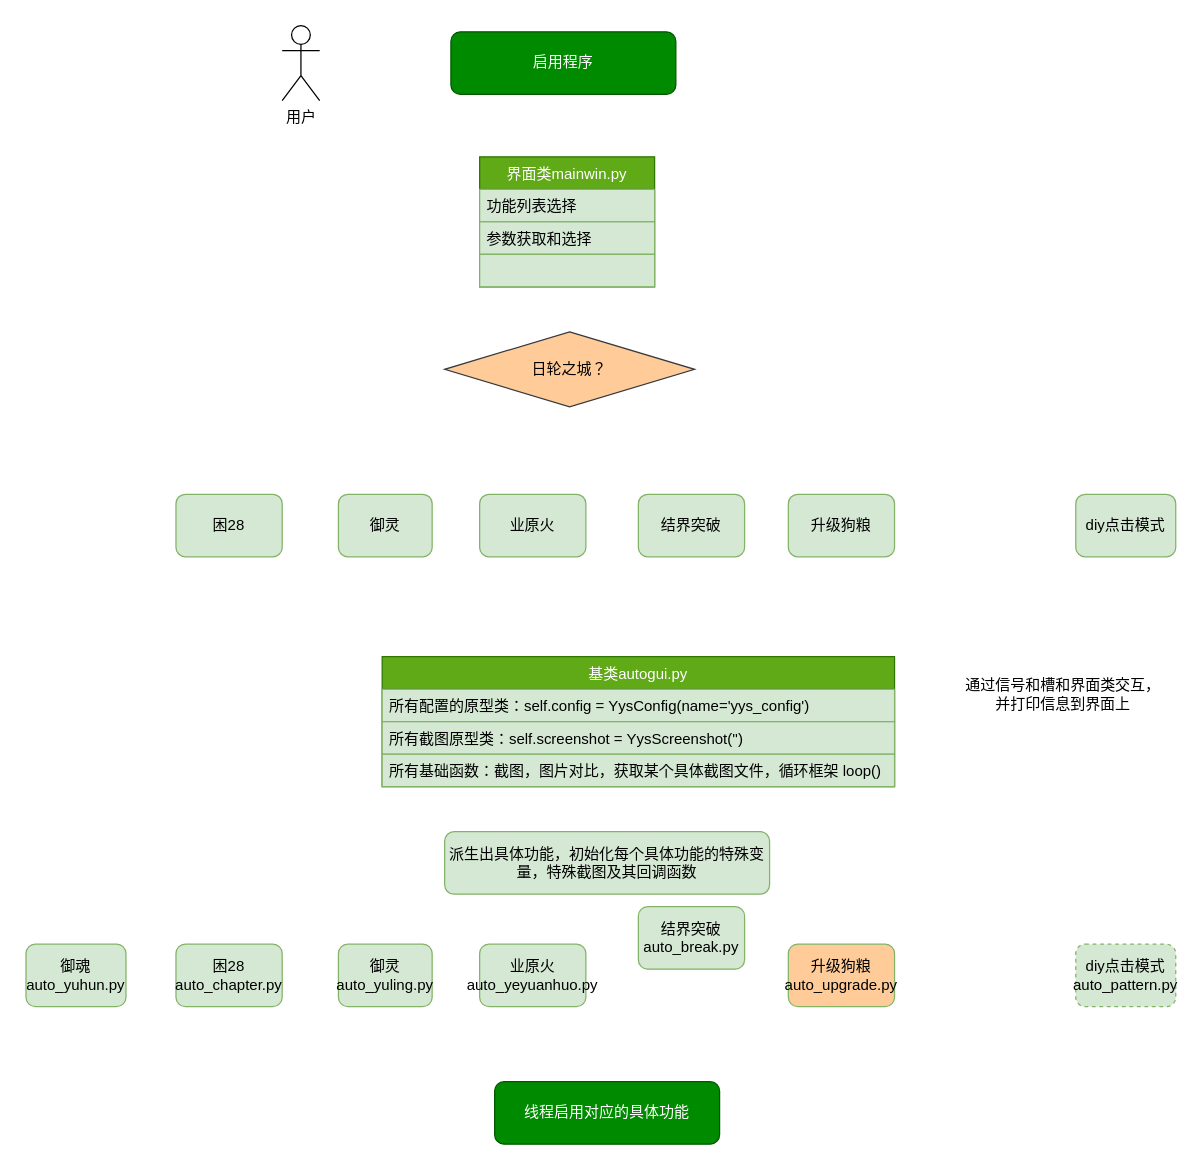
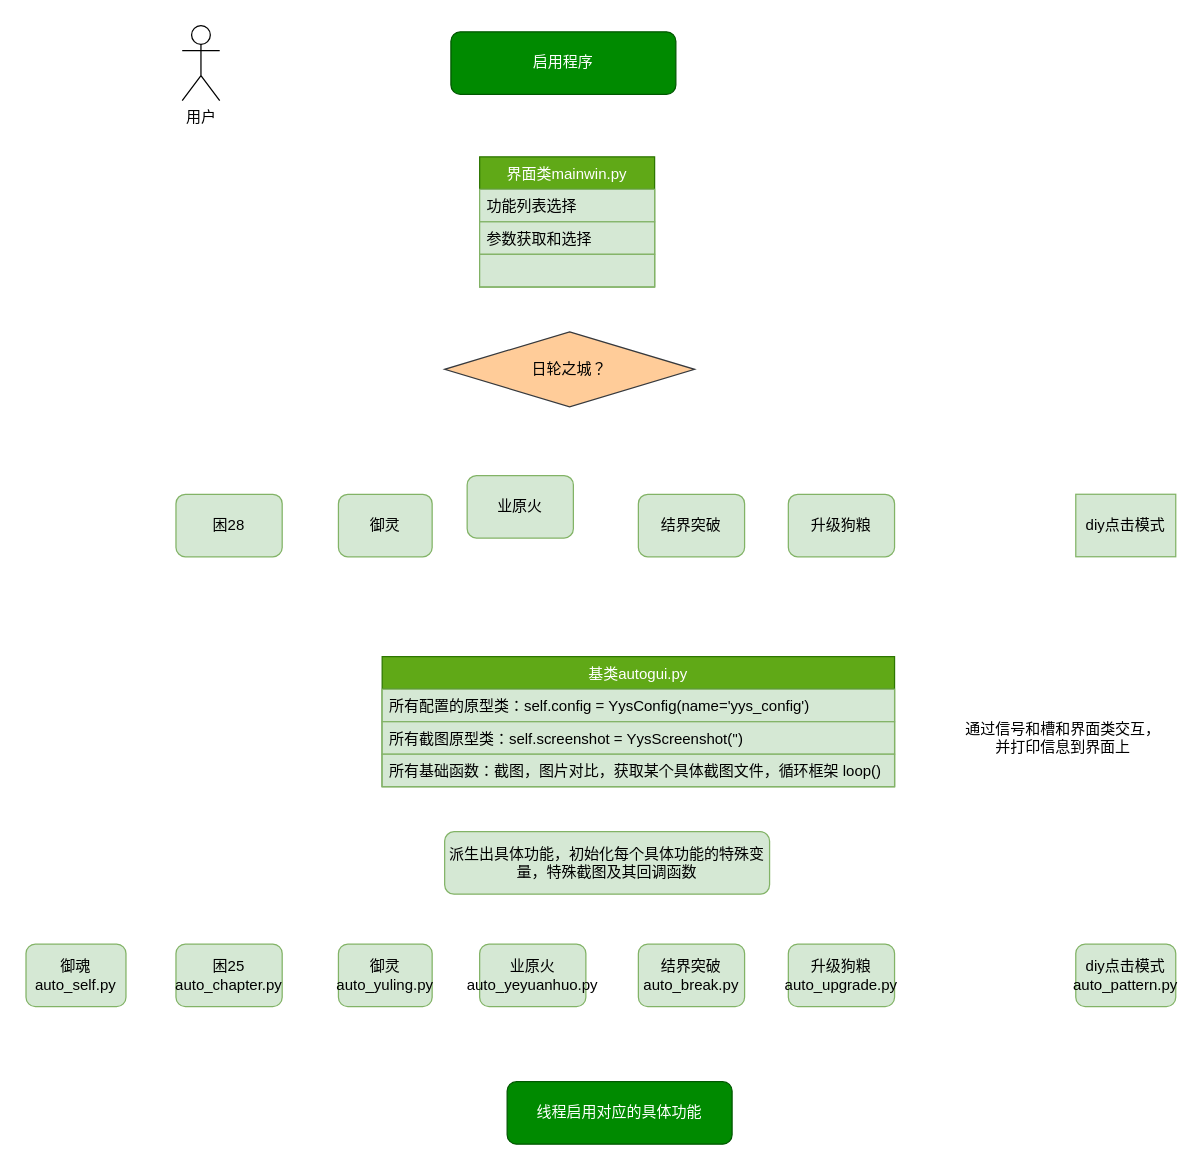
- <mxCell id="9" value="用户" style="shape=umlActor;verticalLabelPosition=bottom;verticalAlign=top;html=1;outlineConnect=0;" vertex="1" parent="1"><mxGeometry x="225" y="20" width="30" height="60" as="geometry" /></mxCell>
+ <mxCell id="9" value="用户" style="shape=umlActor;verticalLabelPosition=bottom;verticalAlign=top;html=1;outlineConnect=0;" vertex="1" parent="1"><mxGeometry x="145" y="20" width="30" height="60" as="geometry" /></mxCell>
- <mxCell id="6" value="业原火" style="rounded=1;whiteSpace=wrap;html=1;fillColor=#d5e8d4;strokeColor=#82b366;" vertex="1" parent="1"><mxGeometry x="383" y="395" width="85" height="50" as="geometry" /></mxCell>
+ <mxCell id="6" value="业原火" style="rounded=1;whiteSpace=wrap;html=1;fillColor=#d5e8d4;strokeColor=#82b366;" vertex="1" parent="1"><mxGeometry x="373" y="380" width="85" height="50" as="geometry" /></mxCell>
- <mxCell id="14" value="diy点击模式" style="rounded=1;whiteSpace=wrap;html=1;fillColor=#d5e8d4;strokeColor=#82b366;" vertex="1" parent="1"><mxGeometry x="860" y="395" width="80" height="50" as="geometry" /></mxCell>
+ <mxCell id="14" value="diy点击模式" style="whiteSpace=wrap;html=1;fillColor=#d5e8d4;strokeColor=#82b366;rounded=0;" vertex="1" parent="1"><mxGeometry x="860" y="395" width="80" height="50" as="geometry" /></mxCell>
- <mxCell id="28" value="通过信号和槽和界面类交互，并打印信息到界面上" style="text;html=1;strokeColor=none;fillColor=none;align=center;verticalAlign=middle;whiteSpace=wrap;rounded=0;" vertex="1" parent="1"><mxGeometry x="770" y="520" width="160" height="70" as="geometry" /></mxCell>
+ <mxCell id="28" value="通过信号和槽和界面类交互，并打印信息到界面上" style="text;html=1;strokeColor=none;fillColor=none;align=center;verticalAlign=middle;whiteSpace=wrap;rounded=0;" vertex="1" parent="1"><mxGeometry x="770" y="555" width="160" height="70" as="geometry" /></mxCell>
- <mxCell id="22" value="结界突破&lt;br&gt;auto_break.py" style="rounded=1;whiteSpace=wrap;html=1;fillColor=#d5e8d4;strokeColor=#82b366;" vertex="1" parent="1"><mxGeometry x="510" y="725" width="85" height="50" as="geometry" /></mxCell>
+ <mxCell id="22" value="结界突破&lt;br&gt;auto_break.py" style="rounded=1;whiteSpace=wrap;html=1;fillColor=#d5e8d4;strokeColor=#82b366;" vertex="1" parent="1"><mxGeometry x="510" y="755" width="85" height="50" as="geometry" /></mxCell>
- <mxCell id="24" value="御魂&lt;br&gt;auto_yuhun.py" style="rounded=1;whiteSpace=wrap;html=1;fillColor=#d5e8d4;strokeColor=#82b366;" vertex="1" parent="1"><mxGeometry x="20" y="755" width="80" height="50" as="geometry" /></mxCell>
+ <mxCell id="24" value="御魂&lt;br&gt;auto_self.py" style="rounded=1;whiteSpace=wrap;html=1;fillColor=#d5e8d4;strokeColor=#82b366;" vertex="1" parent="1"><mxGeometry x="20" y="755" width="80" height="50" as="geometry" /></mxCell>
- <mxCell id="19" value="困28&lt;br&gt;auto_chapter.py" style="rounded=1;whiteSpace=wrap;html=1;fillColor=#d5e8d4;strokeColor=#82b366;" vertex="1" parent="1"><mxGeometry x="140" y="755" width="85" height="50" as="geometry" /></mxCell>
+ <mxCell id="19" value="困25&lt;br&gt;auto_chapter.py" style="rounded=1;whiteSpace=wrap;html=1;fillColor=#d5e8d4;strokeColor=#82b366;" vertex="1" parent="1"><mxGeometry x="140" y="755" width="85" height="50" as="geometry" /></mxCell>
- <mxCell id="23" value="升级狗粮&lt;br&gt;auto_upgrade.py" style="rounded=1;whiteSpace=wrap;html=1;fillColor=#ffcc99;strokeColor=#82b366;" vertex="1" parent="1"><mxGeometry x="630" y="755" width="85" height="50" as="geometry" /></mxCell>
+ <mxCell id="23" value="升级狗粮&lt;br&gt;auto_upgrade.py" style="rounded=1;whiteSpace=wrap;html=1;fillColor=#d5e8d4;strokeColor=#82b366;" vertex="1" parent="1"><mxGeometry x="630" y="755" width="85" height="50" as="geometry" /></mxCell>
- <mxCell id="25" value="diy点击模式&lt;br&gt;auto_pattern.py" style="rounded=1;whiteSpace=wrap;html=1;fillColor=#d5e8d4;strokeColor=#82b366;dashed=1;" vertex="1" parent="1"><mxGeometry x="860" y="755" width="80" height="50" as="geometry" /></mxCell>
+ <mxCell id="25" value="diy点击模式&lt;br&gt;auto_pattern.py" style="rounded=1;whiteSpace=wrap;html=1;fillColor=#d5e8d4;strokeColor=#82b366;" vertex="1" parent="1"><mxGeometry x="860" y="755" width="80" height="50" as="geometry" /></mxCell>
- <mxCell id="27" value="线程启用对应的具体功能" style="rounded=1;whiteSpace=wrap;html=1;fillColor=#008a00;strokeColor=#005700;fontColor=#ffffff;" vertex="1" parent="1"><mxGeometry x="395" y="865" width="180" height="50" as="geometry" /></mxCell>
+ <mxCell id="27" value="线程启用对应的具体功能" style="rounded=1;whiteSpace=wrap;html=1;fillColor=#008a00;strokeColor=#005700;fontColor=#ffffff;" vertex="1" parent="1"><mxGeometry x="405" y="865" width="180" height="50" as="geometry" /></mxCell>
